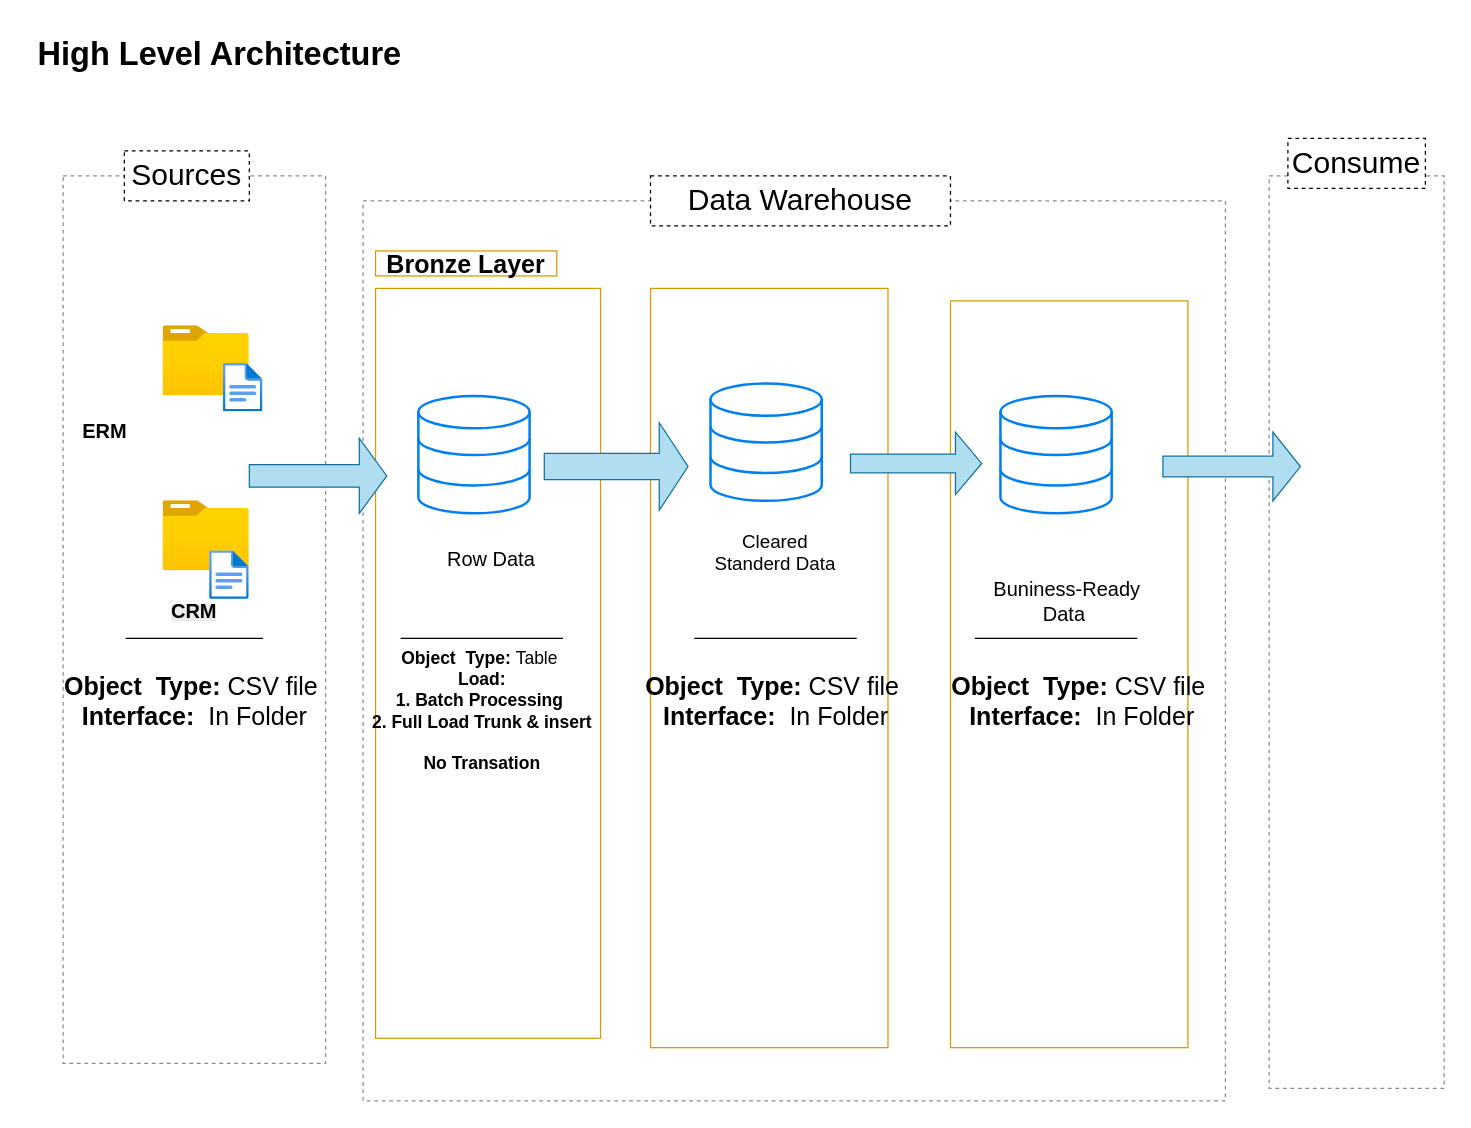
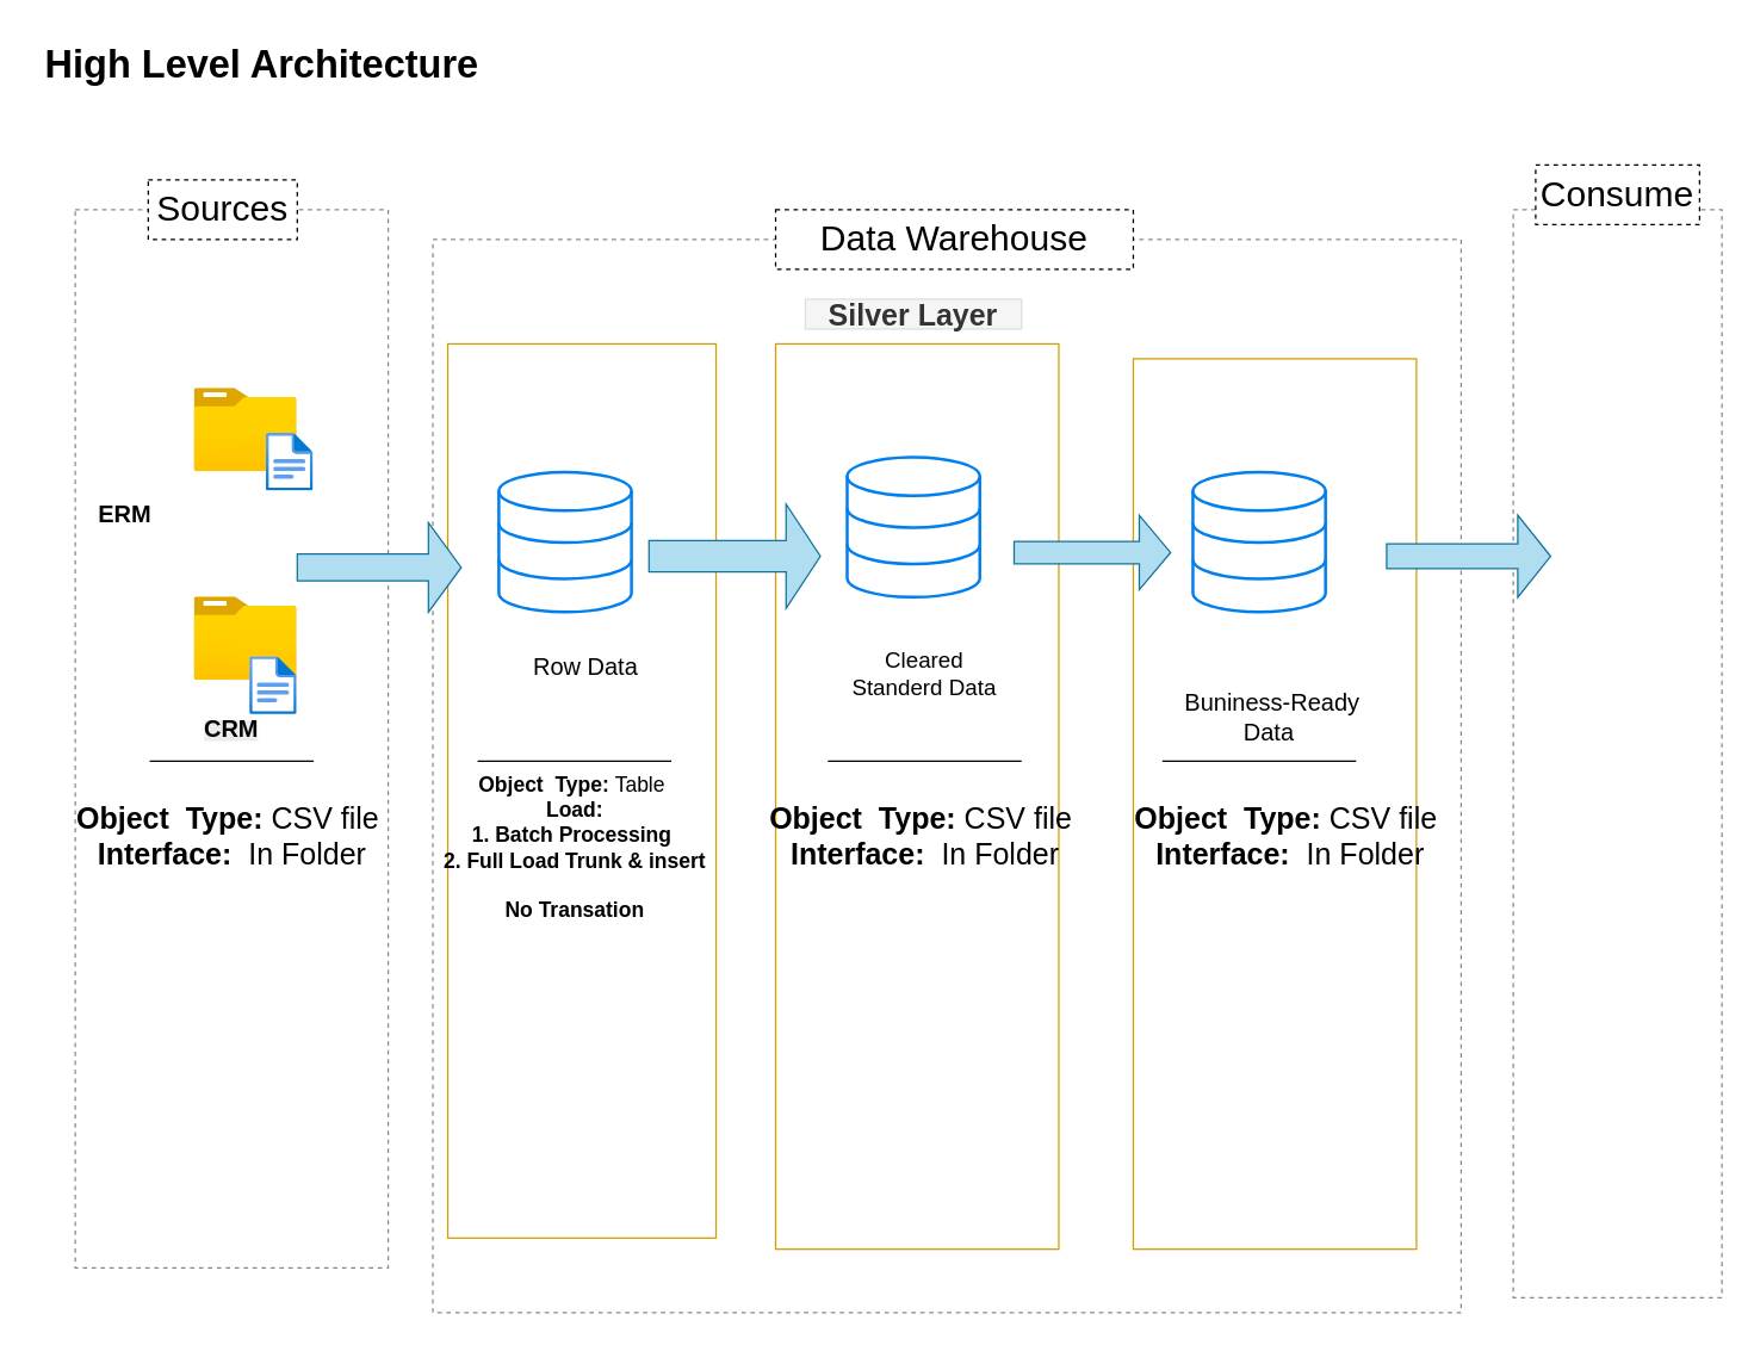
- <mxCell id="9" value="Bronze Layer" style="rounded=0;whiteSpace=wrap;html=1;fillColor=default;strokeColor=#d79b00;fontSize=20;fontStyle=1" parent="1" vertex="1"><mxGeometry x="300" y="200" width="145" height="20" as="geometry" /></mxCell>
+ <mxCell id="11" value="Silver Layer" style="rounded=0;whiteSpace=wrap;html=1;fillColor=#f5f5f5;strokeColor=light-dark(#dedede, #959595);fontSize=20;fontColor=#333333;fontStyle=1" parent="1" vertex="1"><mxGeometry x="540" y="200" width="145" height="20" as="geometry" /></mxCell>
- <mxCell id="29" value="Cleared Standerd Data" style="text;html=1;align=center;verticalAlign=middle;whiteSpace=wrap;rounded=0;fontSize=15;" vertex="1" parent="1"><mxGeometry x="570" y="422" width="100" height="38" as="geometry" /></mxCell>
+ <mxCell id="29" value="Cleared Standerd Data" style="text;html=1;align=center;verticalAlign=middle;whiteSpace=wrap;rounded=0;fontSize=15;" vertex="1" parent="1"><mxGeometry x="570" y="432" width="100" height="38" as="geometry" /></mxCell>
